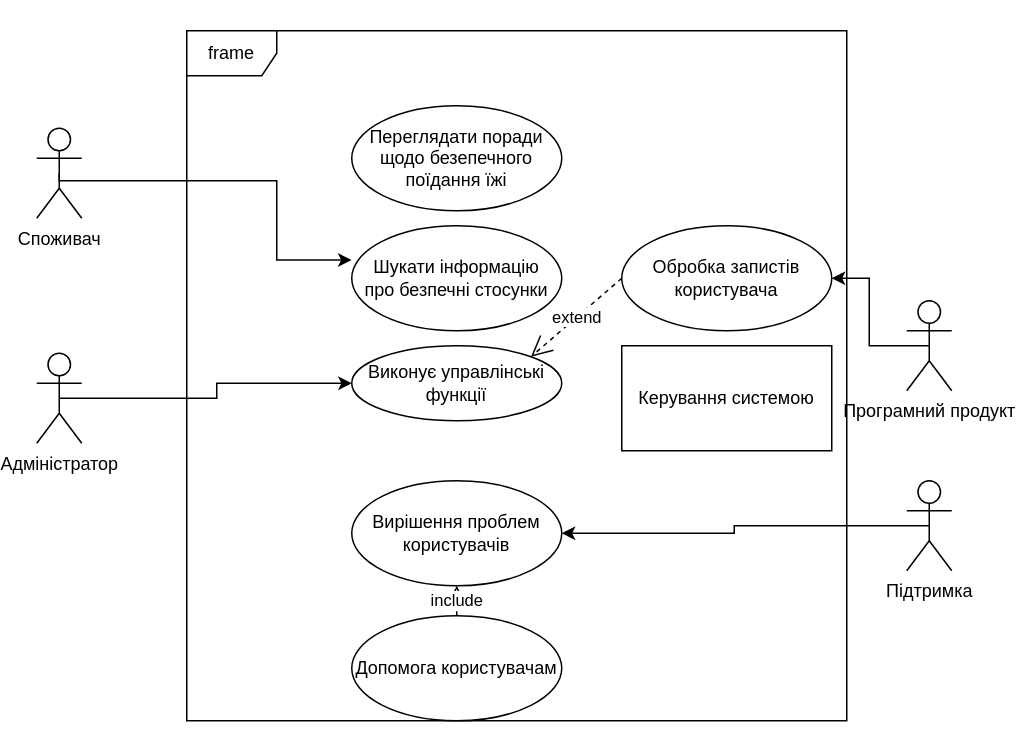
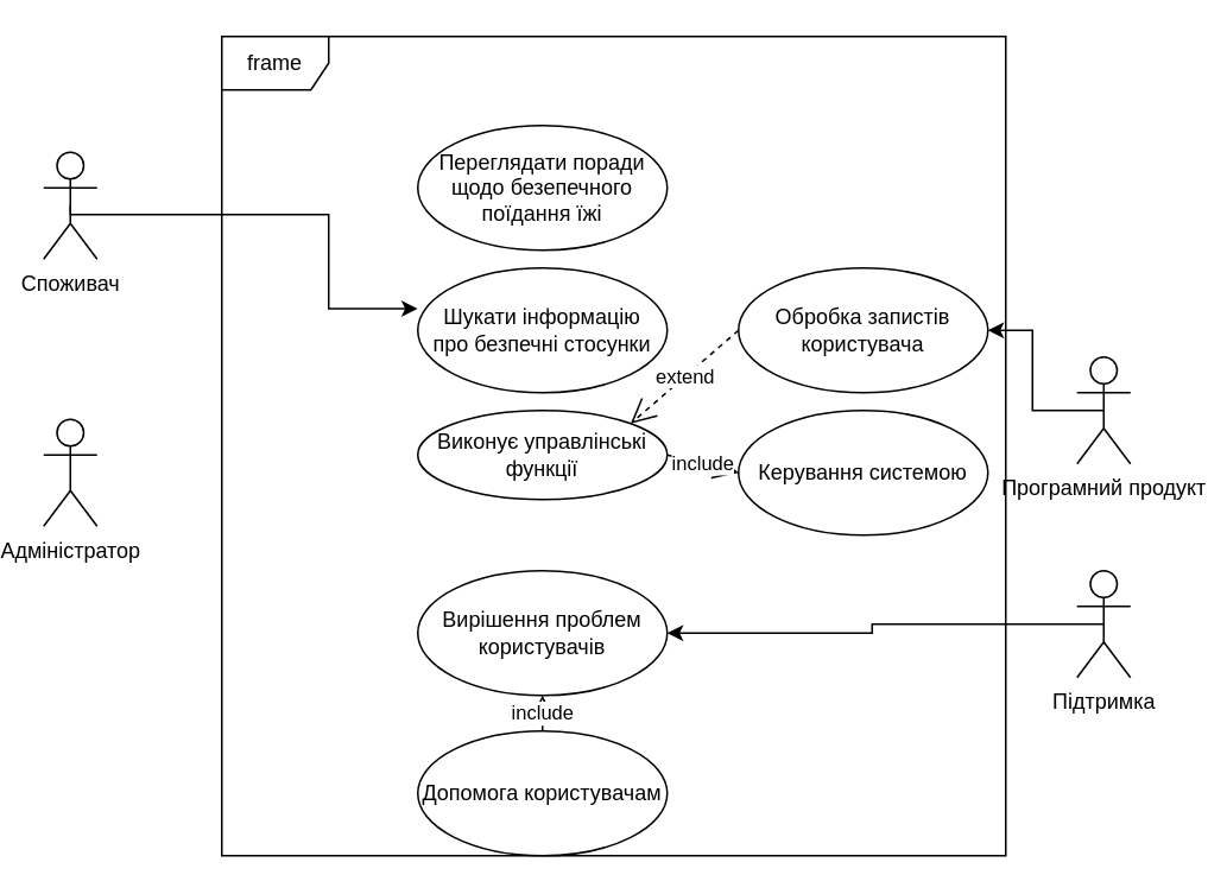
+ <mxCell id="17" value="include&lt;br&gt;" style="endArrow=open;endSize=12;dashed=1;html=1;rounded=0;entryX=0;entryY=0.5;entryDx=0;entryDy=0;exitX=1;exitY=0.5;exitDx=0;exitDy=0;" edge="1" parent="1" source="16" target="10"><mxGeometry width="160" relative="1" as="geometry"><mxPoint x="310" y="390" as="sourcePoint" /><mxPoint x="310" y="410" as="targetPoint" /></mxGeometry></mxCell>
- <mxCell id="8" style="edgeStyle=orthogonalEdgeStyle;rounded=0;orthogonalLoop=1;jettySize=auto;html=1;exitX=0.5;exitY=0.5;exitDx=0;exitDy=0;exitPerimeter=0;" edge="1" parent="1" source="9" target="16"><mxGeometry relative="1" as="geometry" /></mxCell>
- <mxCell id="10" value="Керування системою&lt;br&gt;" style="whiteSpace=wrap;html=1;rounded=0;" parent="1" vertex="1"><mxGeometry x="410" y="230" width="140" height="70" as="geometry" /></mxCell>
+ <mxCell id="10" value="Керування системою&lt;br&gt;" style="ellipse;whiteSpace=wrap;html=1;" parent="1" vertex="1"><mxGeometry x="410" y="230" width="140" height="70" as="geometry" /></mxCell>
